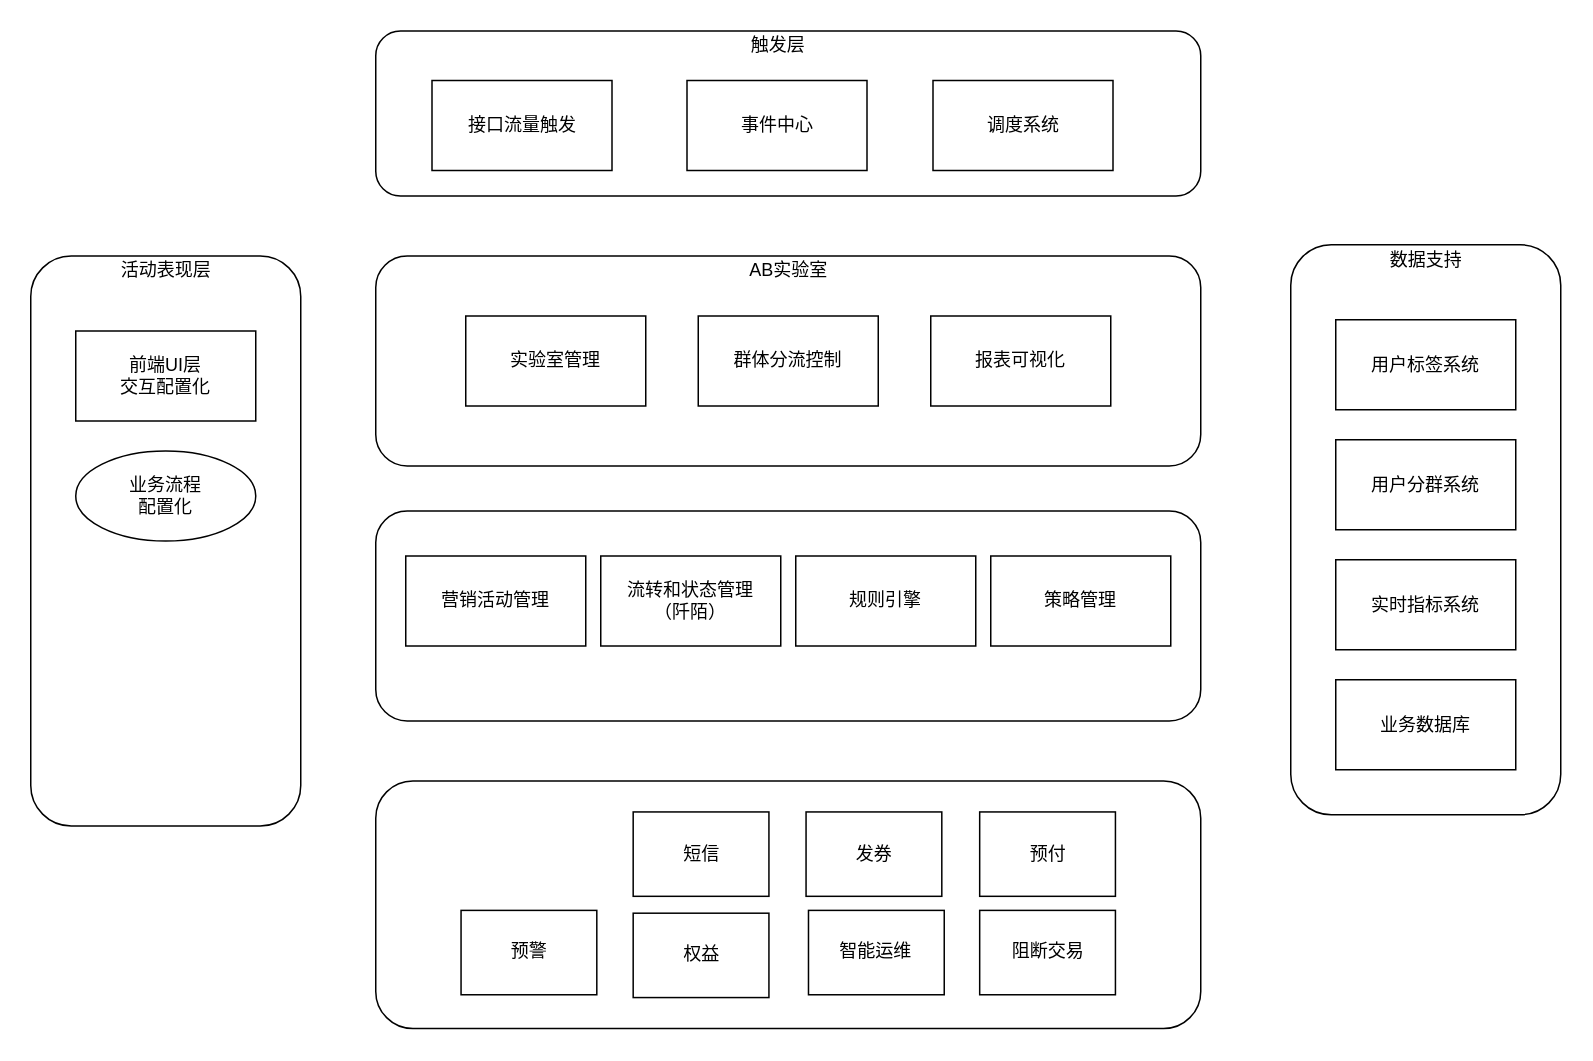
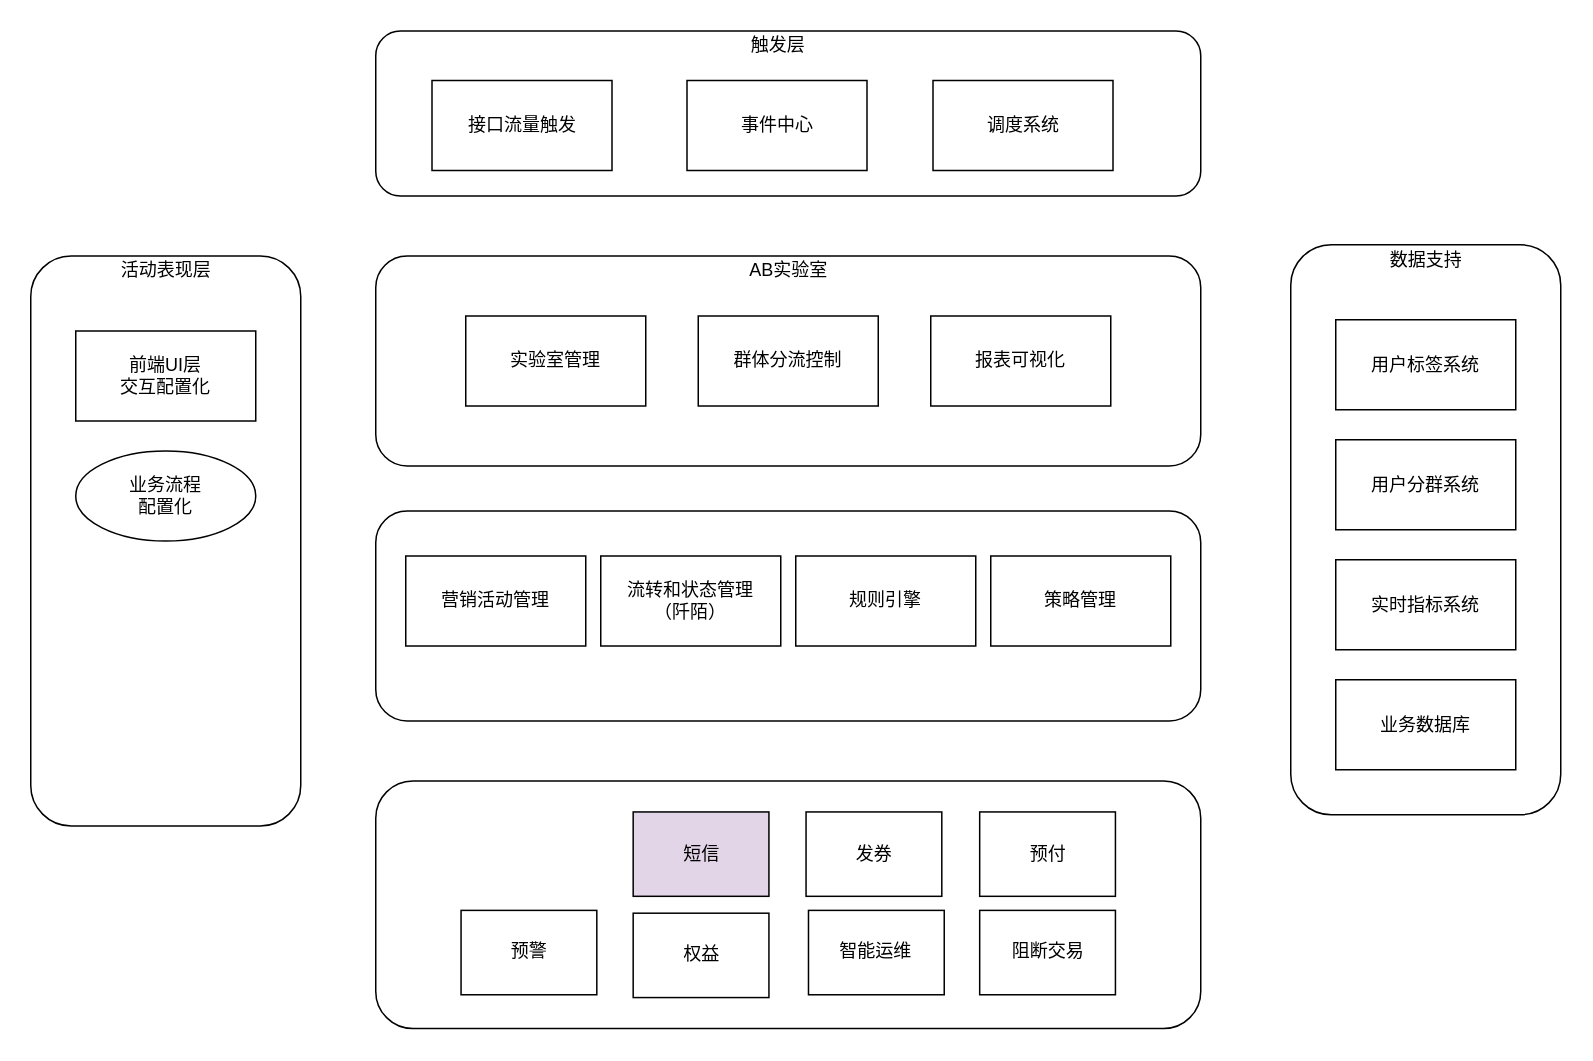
- <mxCell id="18" value="短信" style="rounded=0;whiteSpace=wrap;html=1;" vertex="1" parent="1"><mxGeometry x="421.62" y="540.63" width="90.5" height="56.25" as="geometry" /></mxCell>
+ <mxCell id="18" value="短信" style="rounded=0;whiteSpace=wrap;html=1;fillColor=#e1d5e7;" vertex="1" parent="1"><mxGeometry x="421.62" y="540.63" width="90.5" height="56.25" as="geometry" /></mxCell>
